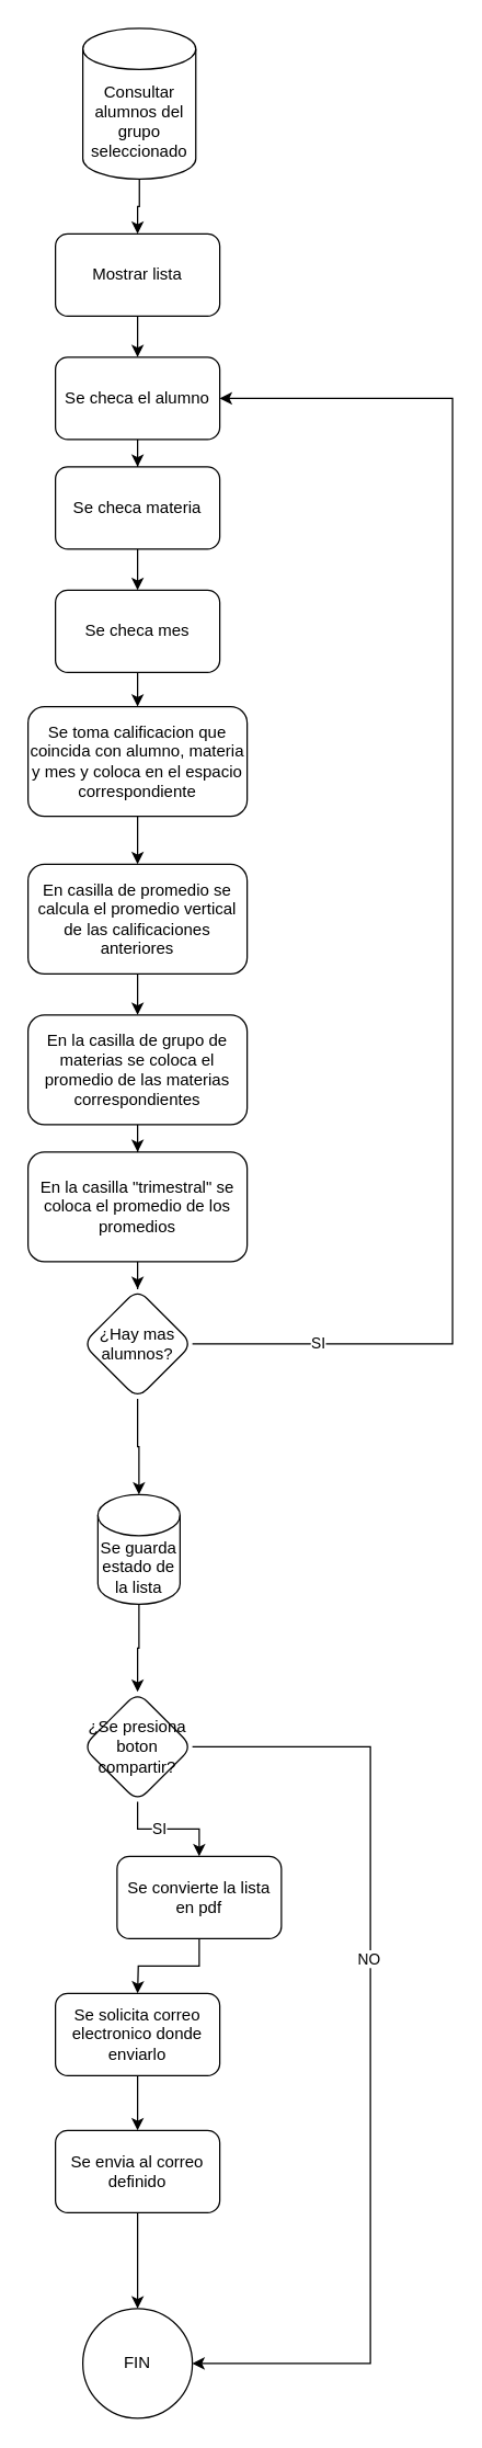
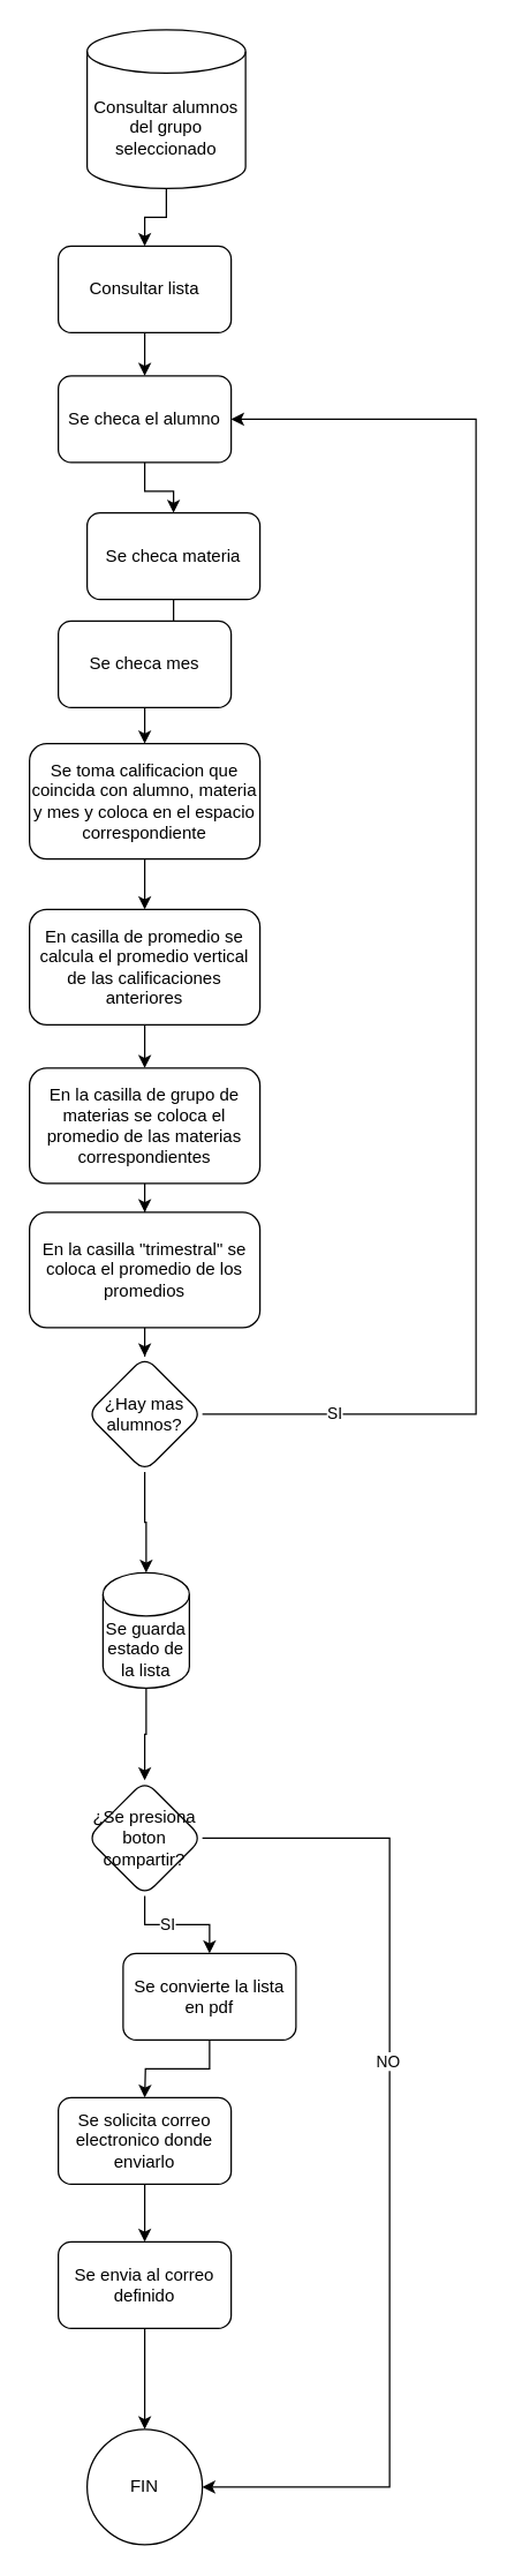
- <mxCell id="35" value="Consultar alumnos del grupo seleccionado" style="shape=cylinder3;whiteSpace=wrap;html=1;boundedLbl=1;backgroundOutline=1;size=15;" vertex="1" parent="1"><mxGeometry x="60" y="20" width="82.5" height="110" as="geometry" /></mxCell>
+ <mxCell id="35" value="Consultar alumnos del grupo seleccionado" style="shape=cylinder3;whiteSpace=wrap;html=1;boundedLbl=1;backgroundOutline=1;size=15;" vertex="1" parent="1"><mxGeometry x="60" y="20" width="110" height="110" as="geometry" /></mxCell>
- <mxCell id="3" value="Mostrar lista" style="rounded=1;whiteSpace=wrap;html=1;" vertex="1" parent="1"><mxGeometry x="40" y="170" width="120" height="60" as="geometry" /></mxCell>
+ <mxCell id="3" value="Consultar lista" style="rounded=1;whiteSpace=wrap;html=1;" vertex="1" parent="1"><mxGeometry x="40" y="170" width="120" height="60" as="geometry" /></mxCell>
- <mxCell id="7" value="Se checa materia" style="whiteSpace=wrap;html=1;rounded=1;" vertex="1" parent="1"><mxGeometry x="40" y="340" width="120" height="60" as="geometry" /></mxCell>
+ <mxCell id="7" value="Se checa materia" style="whiteSpace=wrap;html=1;rounded=1;" vertex="1" parent="1"><mxGeometry x="60" y="355" width="120" height="60" as="geometry" /></mxCell>
